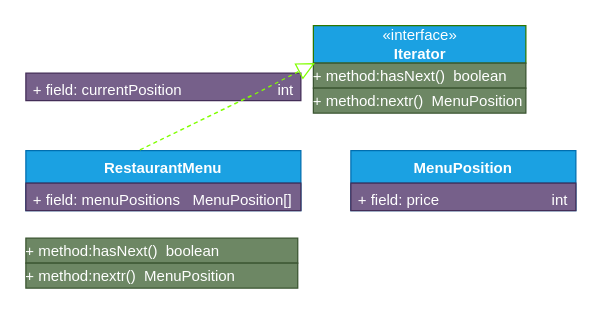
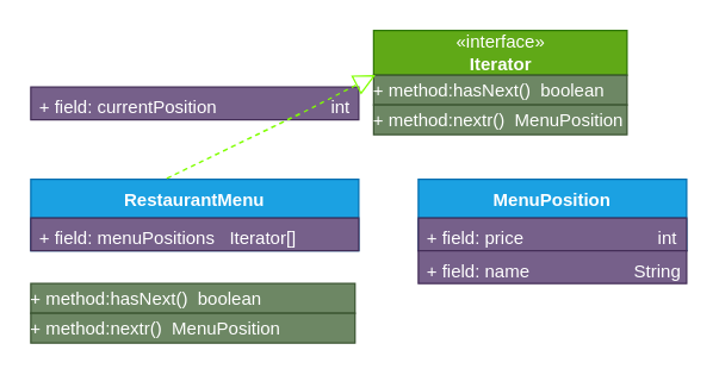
- <mxCell id="2" value="«interface»&lt;br&gt;&lt;b&gt;Iterator&lt;/b&gt;" style="html=1;fillColor=#1ba1e2;fontColor=#ffffff;strokeColor=#2D7600;" vertex="1" parent="1"><mxGeometry x="250" y="20" width="170" height="30" as="geometry" /></mxCell>
+ <mxCell id="2" value="«interface»&lt;br&gt;&lt;b&gt;Iterator&lt;/b&gt;" style="html=1;fillColor=#60a917;fontColor=#ffffff;strokeColor=#2D7600;" vertex="1" parent="1"><mxGeometry x="250" y="20" width="170" height="30" as="geometry" /></mxCell>
- <mxCell id="6" value="+ field: menuPositions   MenuPosition[]" style="text;strokeColor=#432D57;fillColor=#76608a;align=left;verticalAlign=top;spacingLeft=4;spacingRight=4;overflow=hidden;rotatable=0;points=[[0,0.5],[1,0.5]];portConstraint=eastwest;fontColor=#ffffff;" vertex="1" parent="5"><mxGeometry y="26" width="220" height="22" as="geometry" /></mxCell>
+ <mxCell id="6" value="+ field: menuPositions   Iterator[]" style="text;strokeColor=#432D57;fillColor=#76608a;align=left;verticalAlign=top;spacingLeft=4;spacingRight=4;overflow=hidden;rotatable=0;points=[[0,0.5],[1,0.5]];portConstraint=eastwest;fontColor=#ffffff;" vertex="1" parent="5"><mxGeometry y="26" width="220" height="22" as="geometry" /></mxCell>
+ <mxCell id="13" value="+ field: name                     String" style="text;strokeColor=#432D57;fillColor=#76608a;align=left;verticalAlign=top;spacingLeft=4;spacingRight=4;overflow=hidden;rotatable=0;points=[[0,0.5],[1,0.5]];portConstraint=eastwest;fontColor=#ffffff;" vertex="1" parent="1"><mxGeometry x="280" y="168" width="180" height="22" as="geometry" /></mxCell>
